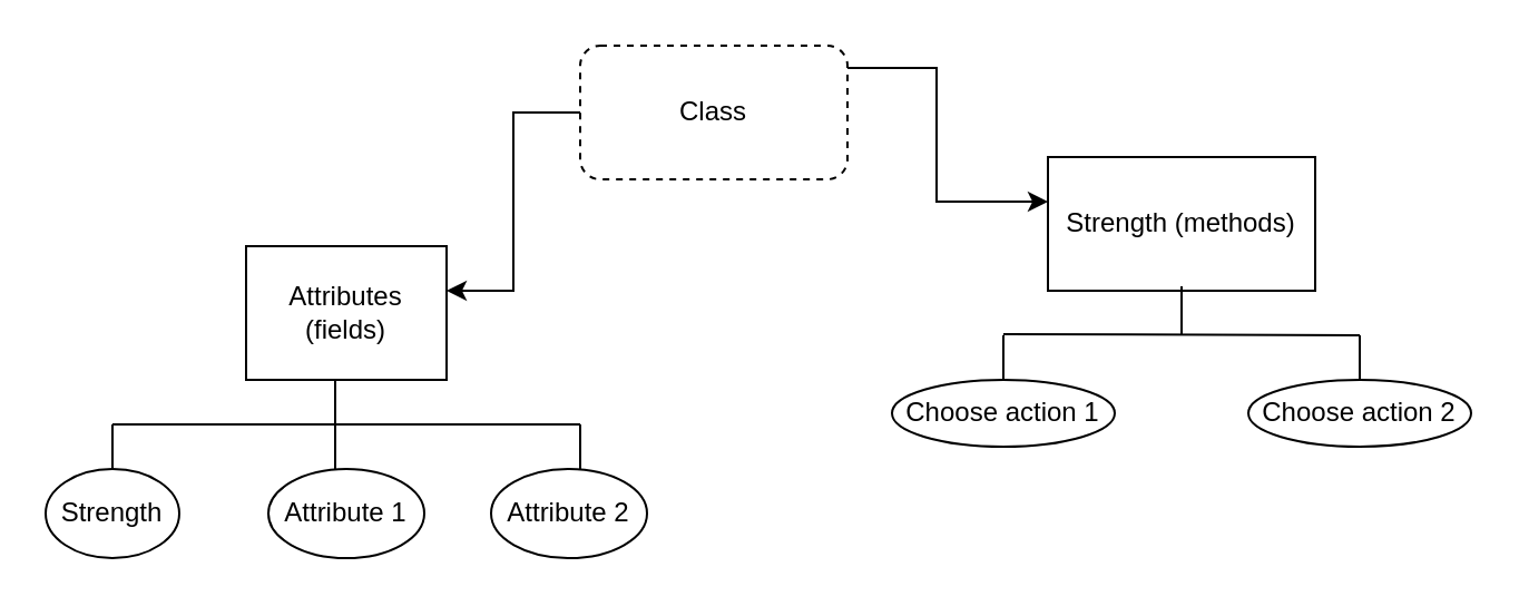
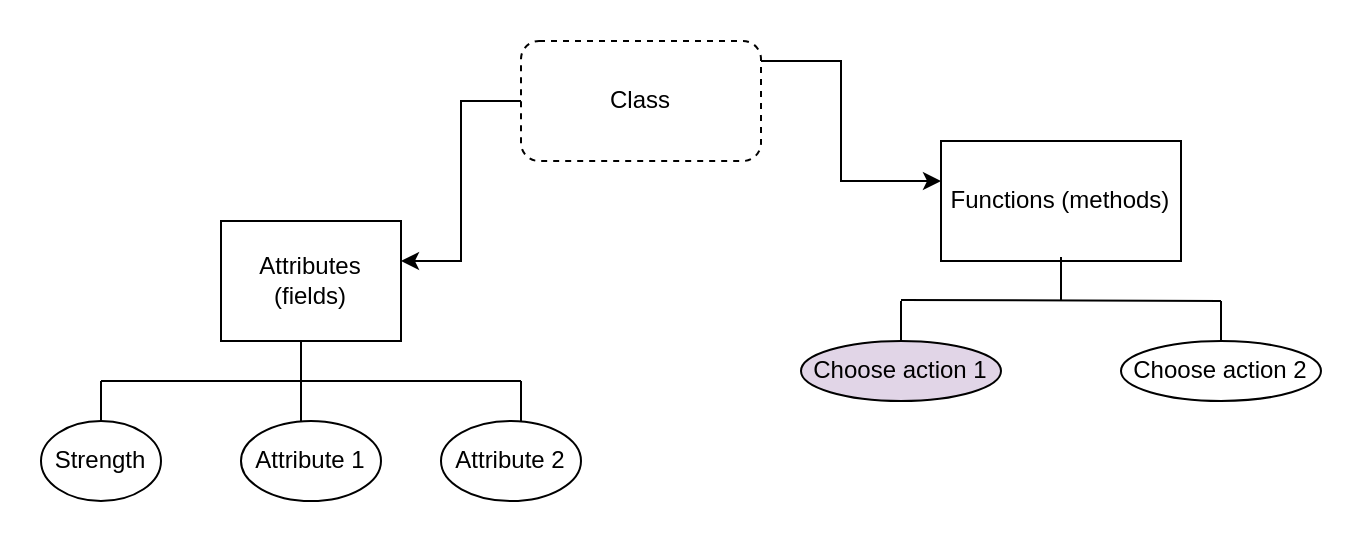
- <mxCell id="6" value="Strength (methods)" style="rounded=0;whiteSpace=wrap;html=1;" vertex="1" parent="1"><mxGeometry x="470" y="70" width="120" height="60" as="geometry" /></mxCell>
+ <mxCell id="6" value="Functions (methods)" style="rounded=0;whiteSpace=wrap;html=1;" vertex="1" parent="1"><mxGeometry x="470" y="70" width="120" height="60" as="geometry" /></mxCell>
- <mxCell id="19" value="Choose action 1" style="ellipse;whiteSpace=wrap;html=1;" vertex="1" parent="1"><mxGeometry x="400" y="170" width="100" height="30" as="geometry" /></mxCell>
+ <mxCell id="19" value="Choose action 1" style="ellipse;whiteSpace=wrap;html=1;fillColor=#e1d5e7;" vertex="1" parent="1"><mxGeometry x="400" y="170" width="100" height="30" as="geometry" /></mxCell>
